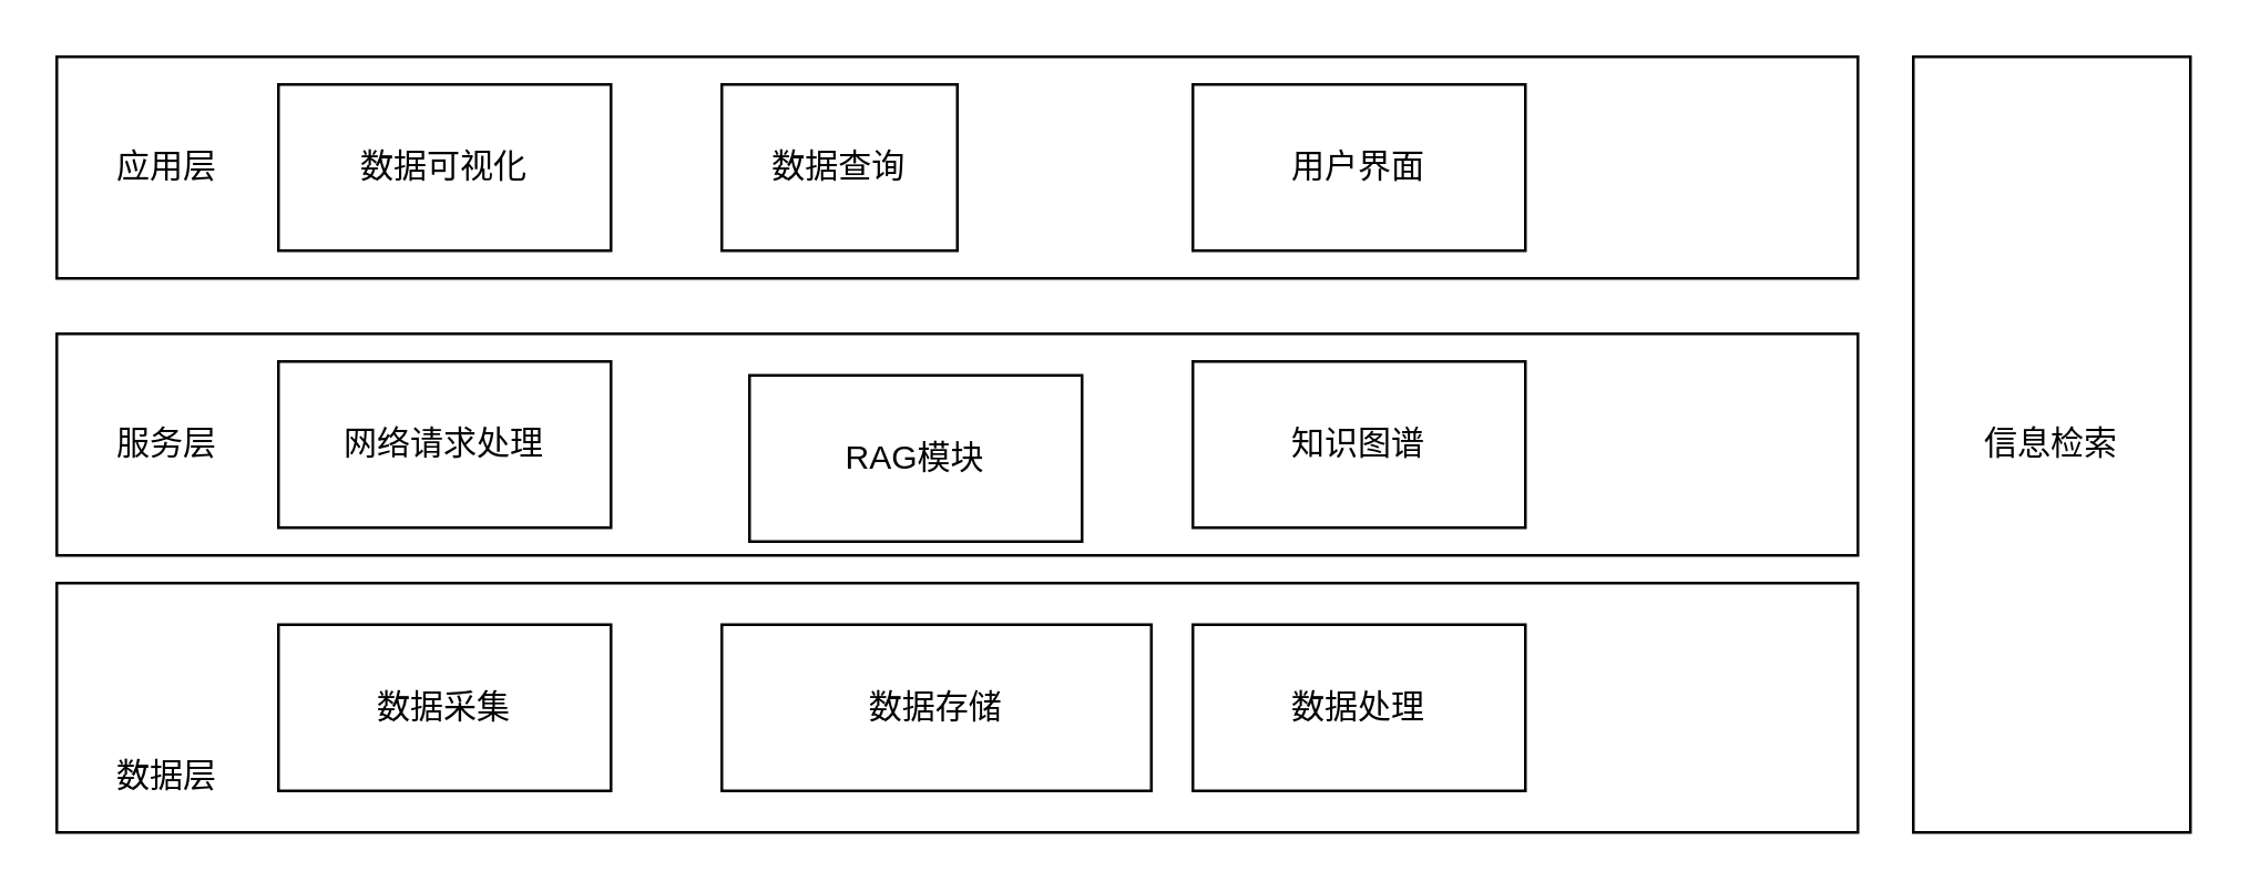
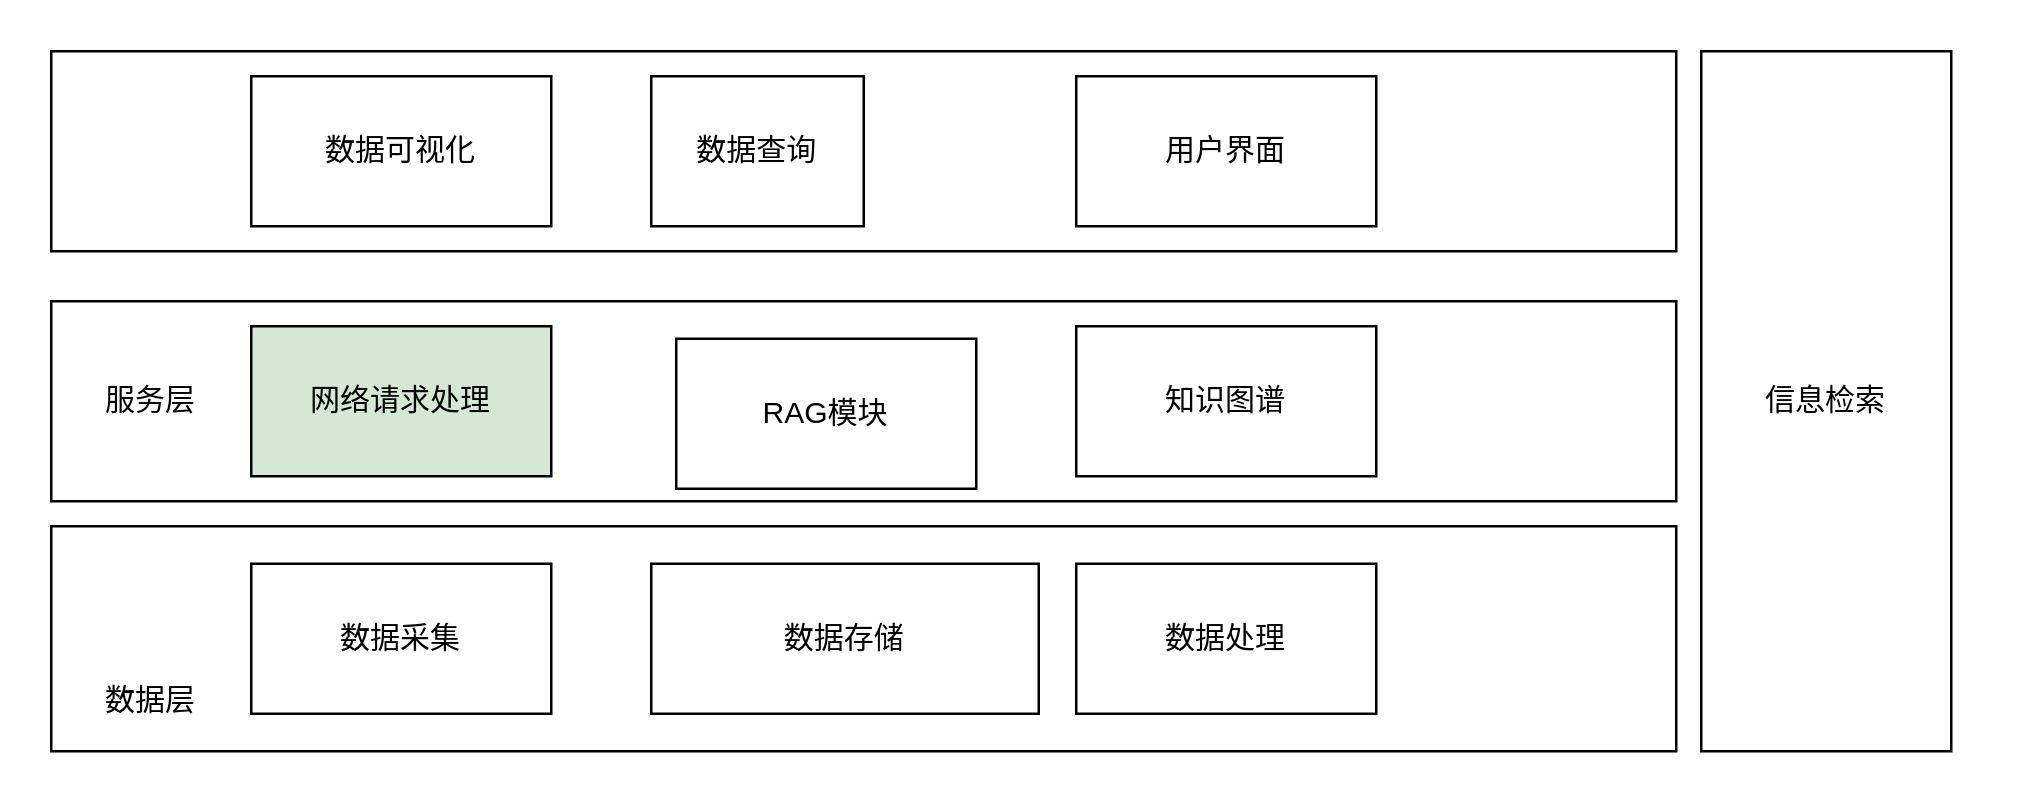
- <mxCell id="15" value="应用层" style="text;html=1;align=center;verticalAlign=middle;whiteSpace=wrap;rounded=0;" vertex="1" parent="1"><mxGeometry x="30" y="45" width="60" height="30" as="geometry" /></mxCell>
- <mxCell id="8" value="网络请求处理" style="rounded=0;whiteSpace=wrap;html=1;" vertex="1" parent="1"><mxGeometry x="100" y="130" width="120" height="60" as="geometry" /></mxCell>
+ <mxCell id="8" value="网络请求处理" style="rounded=0;whiteSpace=wrap;html=1;fillColor=#d5e8d4;" vertex="1" parent="1"><mxGeometry x="100" y="130" width="120" height="60" as="geometry" /></mxCell>
- <mxCell id="11" value="信息检索" style="rounded=0;whiteSpace=wrap;html=1;" vertex="1" parent="1"><mxGeometry x="690" y="20" width="100" height="280" as="geometry" /></mxCell>
+ <mxCell id="11" value="信息检索" style="rounded=0;whiteSpace=wrap;html=1;" vertex="1" parent="1"><mxGeometry x="680" y="20" width="100" height="280" as="geometry" /></mxCell>
